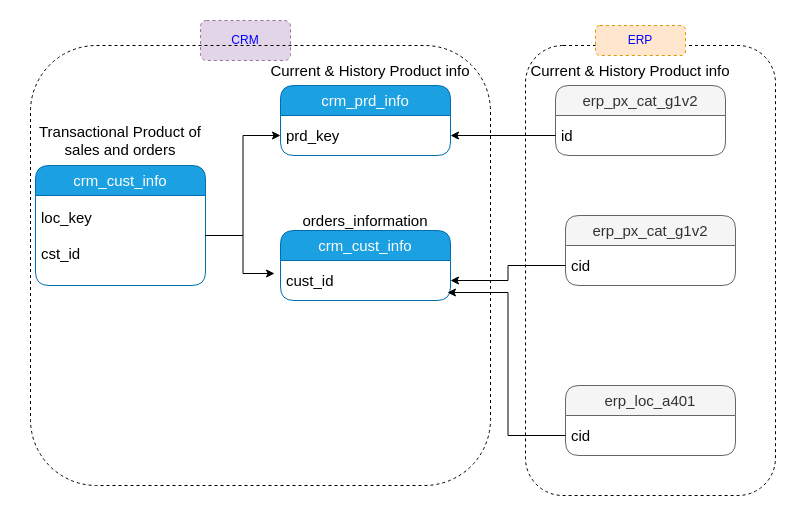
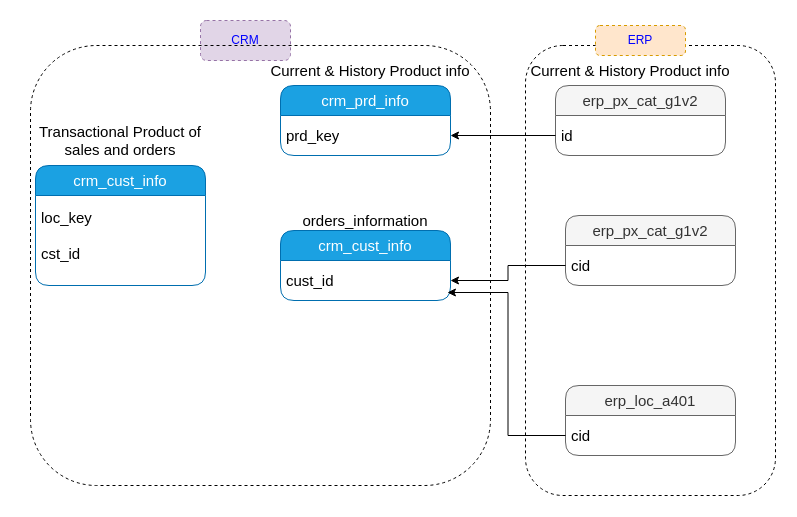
- <mxCell id="10" style="edgeStyle=orthogonalEdgeStyle;rounded=0;orthogonalLoop=1;jettySize=auto;html=1;entryX=0;entryY=0.5;entryDx=0;entryDy=0;" edge="1" parent="1" source="11" target="6"><mxGeometry relative="1" as="geometry" /></mxCell>
- <mxCell id="12" style="edgeStyle=orthogonalEdgeStyle;rounded=0;orthogonalLoop=1;jettySize=auto;html=1;entryX=-0.035;entryY=0.325;entryDx=0;entryDy=0;entryPerimeter=0;" edge="1" parent="1" source="11" target="3"><mxGeometry relative="1" as="geometry" /></mxCell>
